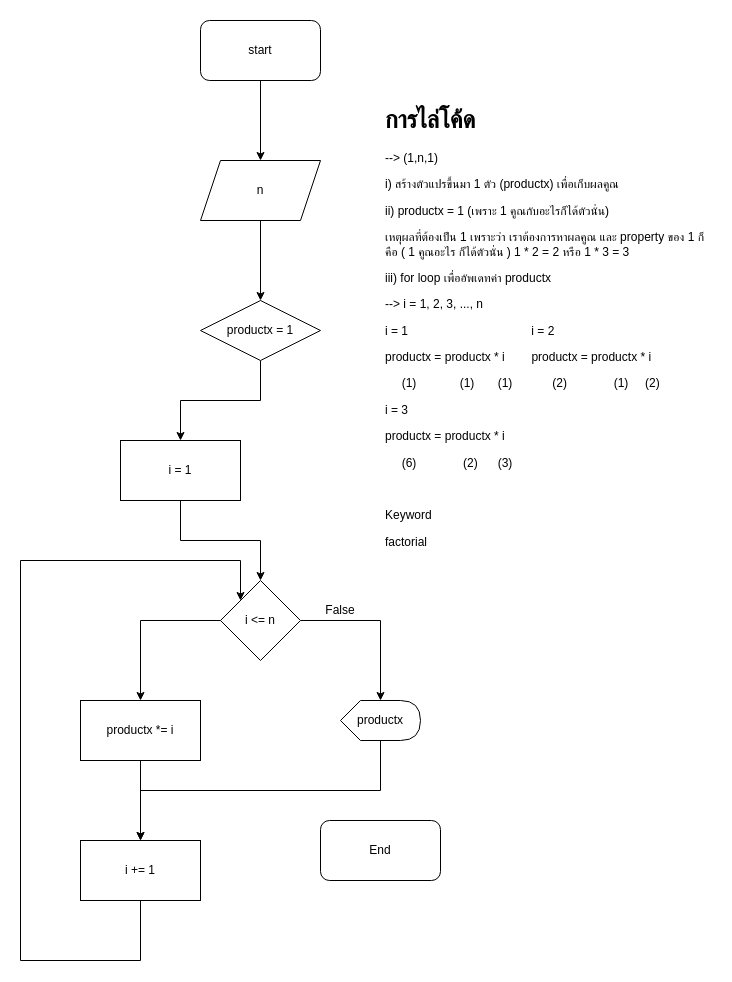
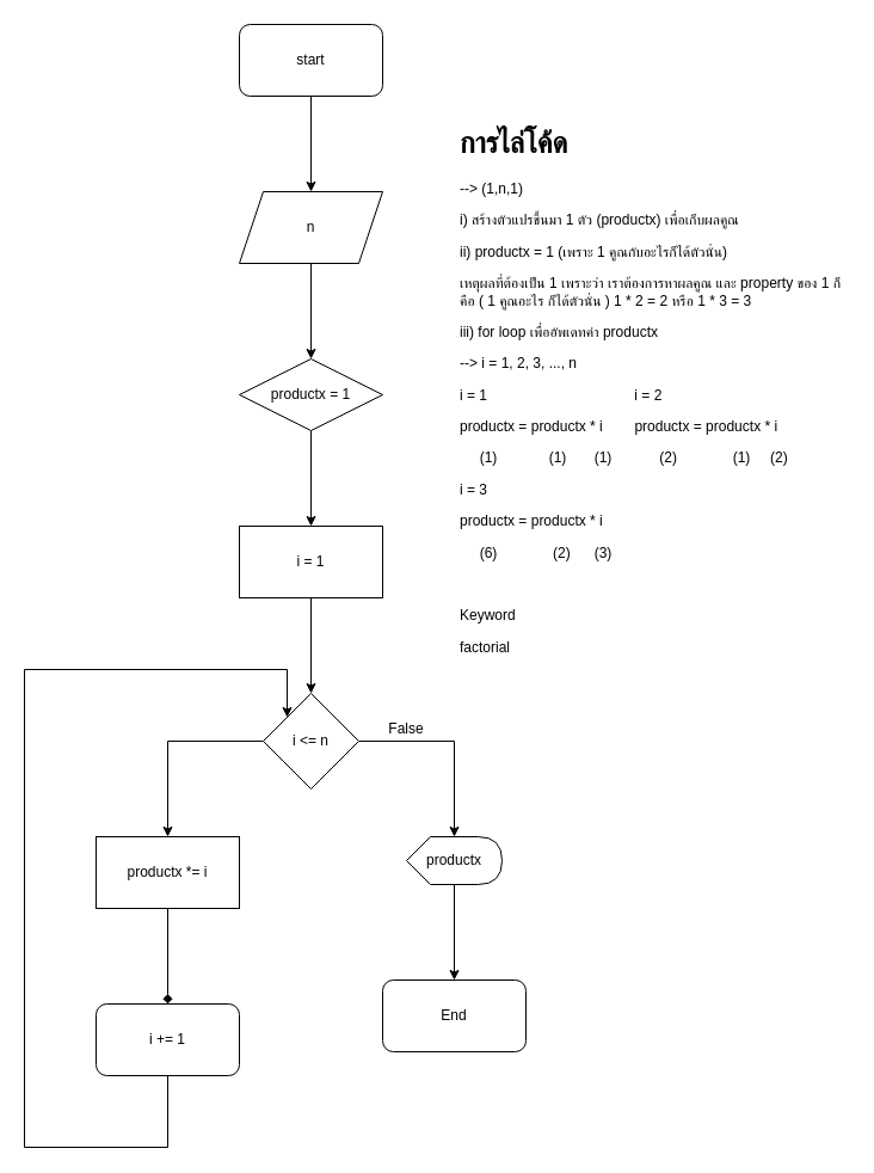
- <mxCell id="10" value="i = 1" style="rounded=0;whiteSpace=wrap;html=1;" vertex="1" parent="1"><mxGeometry x="120" y="440" width="120" height="60" as="geometry" /></mxCell>
+ <mxCell id="10" value="i = 1" style="rounded=0;whiteSpace=wrap;html=1;" vertex="1" parent="1"><mxGeometry x="200" y="440" width="120" height="60" as="geometry" /></mxCell>
- <mxCell id="15" style="edgeStyle=orthogonalEdgeStyle;rounded=0;orthogonalLoop=1;jettySize=auto;html=1;" edge="1" parent="1" source="16" target="18"><mxGeometry relative="1" as="geometry" /></mxCell>
+ <mxCell id="15" style="edgeStyle=orthogonalEdgeStyle;rounded=0;orthogonalLoop=1;jettySize=auto;html=1;endArrow=diamond;" edge="1" parent="1" source="16" target="18"><mxGeometry relative="1" as="geometry" /></mxCell>
- <mxCell id="12" style="edgeStyle=orthogonalEdgeStyle;rounded=0;orthogonalLoop=1;jettySize=auto;html=1;exitX=0;exitY=0;exitDx=40;exitDy=40;exitPerimeter=0;" edge="1" parent="1" source="21" target="18"><mxGeometry relative="1" as="geometry"><mxPoint x="580" y="700" as="sourcePoint" /></mxGeometry></mxCell>
+ <mxCell id="12" style="edgeStyle=orthogonalEdgeStyle;rounded=0;orthogonalLoop=1;jettySize=auto;html=1;exitX=0;exitY=0;exitDx=40;exitDy=40;exitPerimeter=0;" edge="1" parent="1" source="21" target="19"><mxGeometry relative="1" as="geometry"><mxPoint x="580" y="700" as="sourcePoint" /></mxGeometry></mxCell>
- <mxCell id="18" value="i += 1" style="rounded=0;whiteSpace=wrap;html=1;" vertex="1" parent="1"><mxGeometry x="80" y="840" width="120" height="60" as="geometry" /></mxCell>
+ <mxCell id="18" value="i += 1" style="whiteSpace=wrap;html=1;rounded=1;" vertex="1" parent="1"><mxGeometry x="80" y="840" width="120" height="60" as="geometry" /></mxCell>
